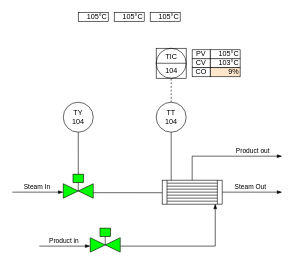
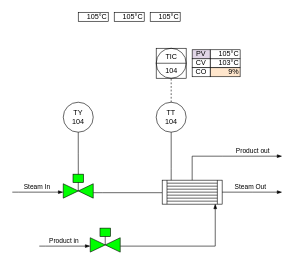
- <mxCell id="26" value="PV" style="rounded=0;whiteSpace=wrap;html=1;" parent="1" vertex="1"><mxGeometry x="320" y="82.5" width="30" height="15" as="geometry" /></mxCell>
+ <mxCell id="26" value="PV" style="rounded=0;whiteSpace=wrap;html=1;fillColor=#e1d5e7;" parent="1" vertex="1"><mxGeometry x="320" y="82.5" width="30" height="15" as="geometry" /></mxCell>
